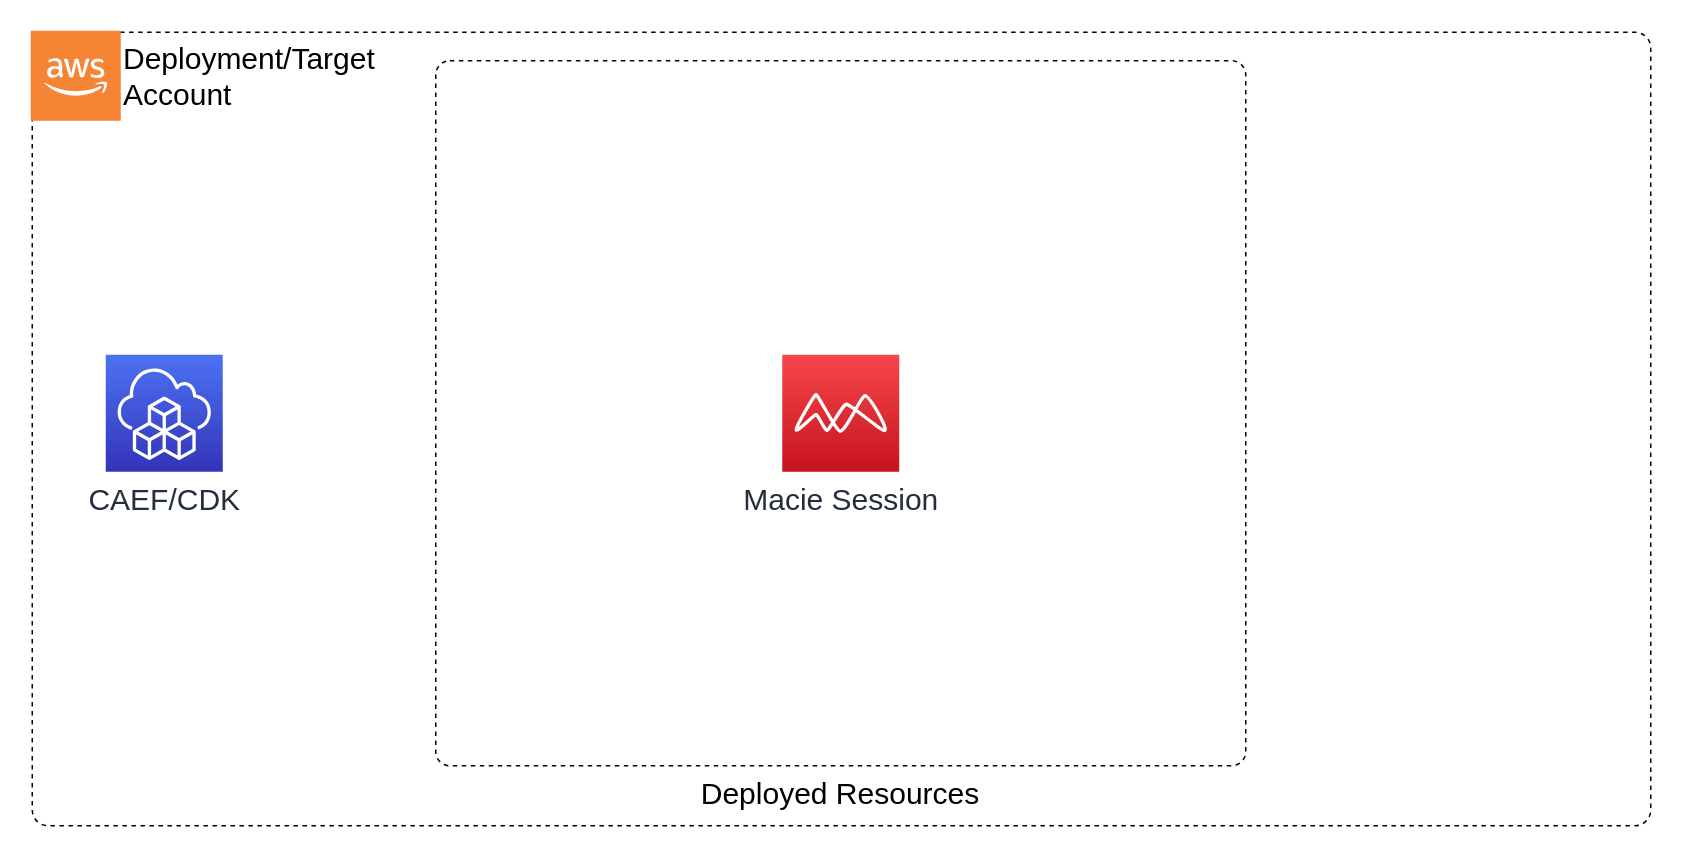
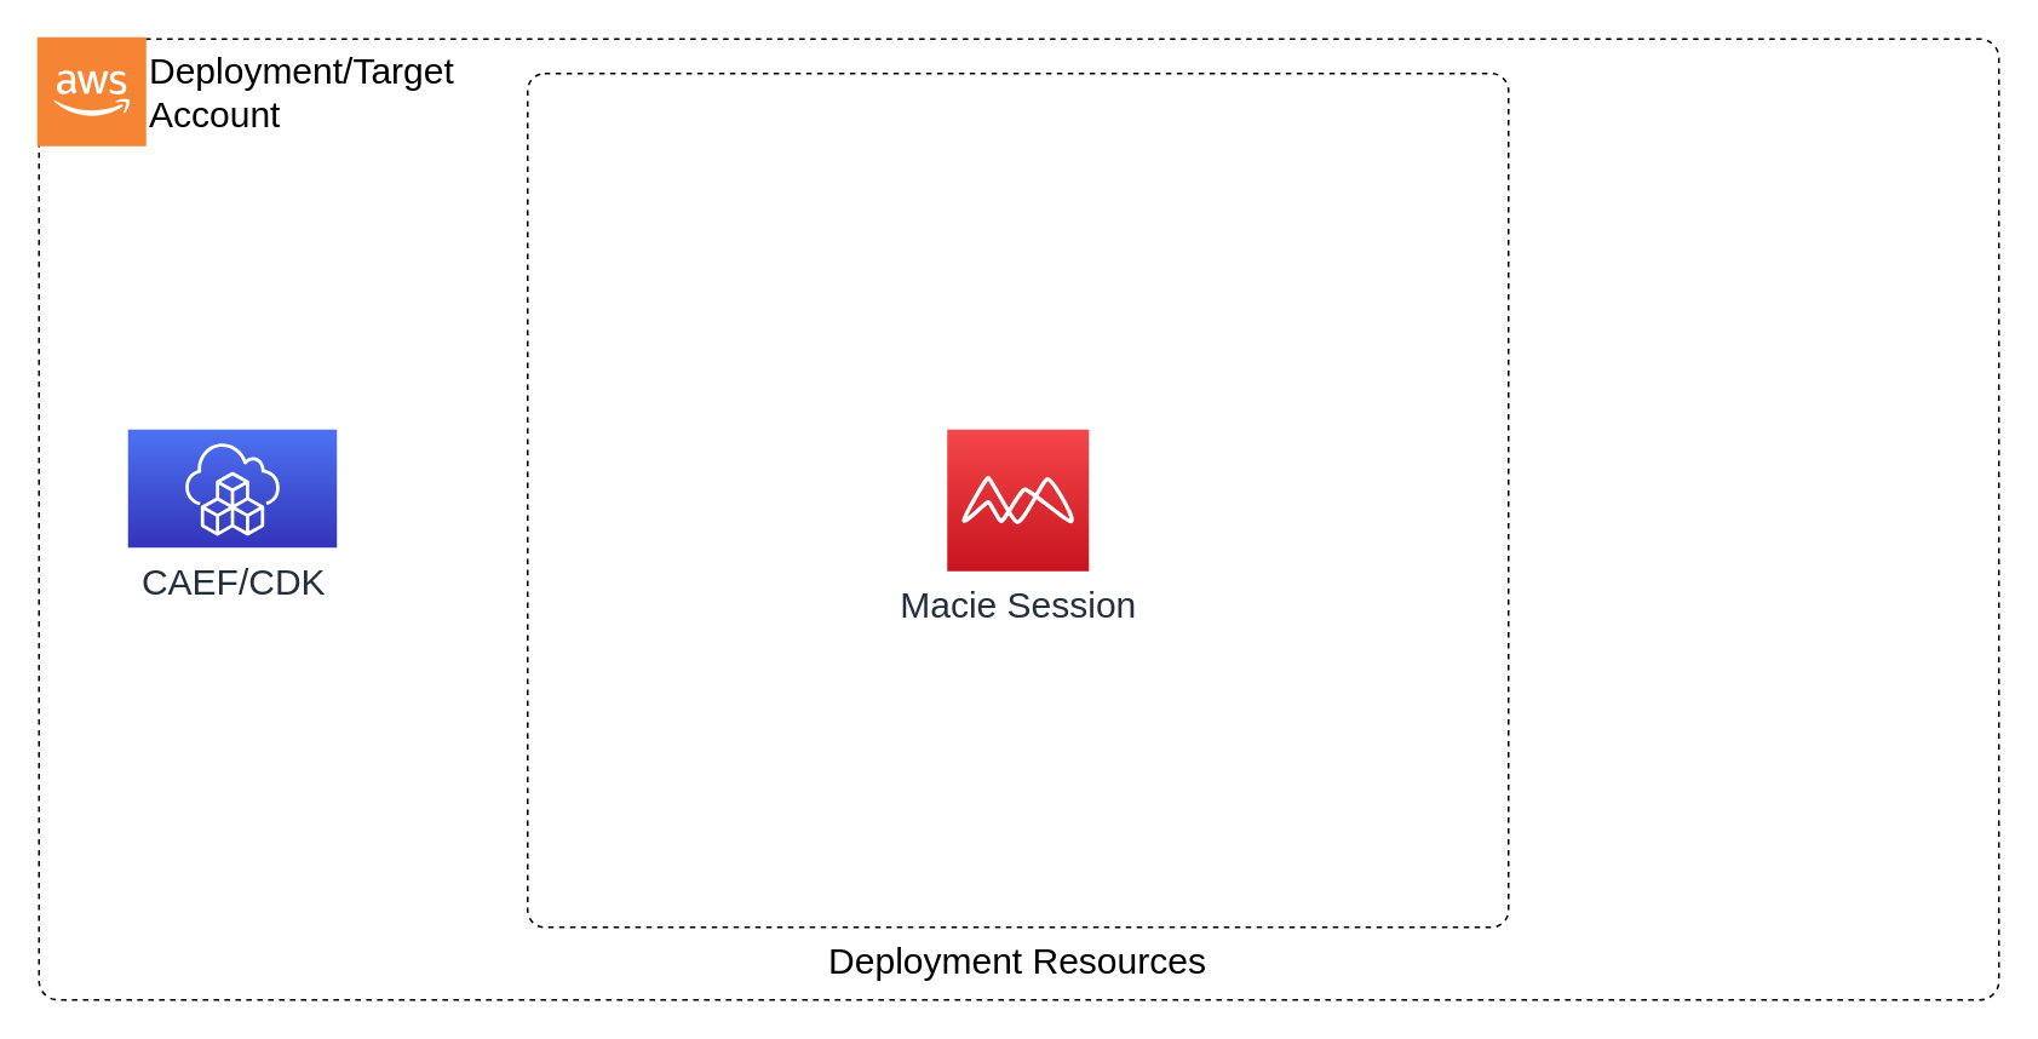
- <mxCell id="5" value="CAEF/CDK" style="sketch=0;points=[[0,0,0],[0.25,0,0],[0.5,0,0],[0.75,0,0],[1,0,0],[0,1,0],[0.25,1,0],[0.5,1,0],[0.75,1,0],[1,1,0],[0,0.25,0],[0,0.5,0],[0,0.75,0],[1,0.25,0],[1,0.5,0],[1,0.75,0]];outlineConnect=0;fontColor=#232F3E;gradientColor=#4D72F3;gradientDirection=north;fillColor=#3334B9;strokeColor=#ffffff;dashed=0;verticalLabelPosition=bottom;verticalAlign=top;align=center;html=1;fontSize=20;fontStyle=0;aspect=fixed;shape=mxgraph.aws4.resourceIcon;resIcon=mxgraph.aws4.cloud_development_kit;" parent="1" vertex="1"><mxGeometry x="70" y="236" width="78" height="78" as="geometry" /></mxCell>
+ <mxCell id="5" value="CAEF/CDK" style="sketch=0;points=[[0,0,0],[0.25,0,0],[0.5,0,0],[0.75,0,0],[1,0,0],[0,1,0],[0.25,1,0],[0.5,1,0],[0.75,1,0],[1,1,0],[0,0.25,0],[0,0.5,0],[0,0.75,0],[1,0.25,0],[1,0.5,0],[1,0.75,0]];outlineConnect=0;fontColor=#232F3E;gradientColor=#4D72F3;gradientDirection=north;fillColor=#3334B9;strokeColor=#ffffff;dashed=0;verticalLabelPosition=bottom;verticalAlign=top;align=center;html=1;fontSize=20;fontStyle=0;aspect=fixed;shape=mxgraph.aws4.resourceIcon;resIcon=mxgraph.aws4.cloud_development_kit;" parent="1" vertex="1"><mxGeometry x="70" y="236" width="115" height="65" as="geometry" /></mxCell>
- <mxCell id="3" value="Deployed Resources" style="rounded=1;whiteSpace=wrap;html=1;fontSize=20;fillColor=none;arcSize=2;dashed=1;labelPosition=center;verticalLabelPosition=bottom;align=center;verticalAlign=top;" parent="1" vertex="1"><mxGeometry x="290" y="40" width="540" height="470" as="geometry" /></mxCell>
+ <mxCell id="3" value="Deployment Resources" style="rounded=1;whiteSpace=wrap;html=1;fontSize=20;fillColor=none;arcSize=2;dashed=1;labelPosition=center;verticalLabelPosition=bottom;align=center;verticalAlign=top;" parent="1" vertex="1"><mxGeometry x="290" y="40" width="540" height="470" as="geometry" /></mxCell>
